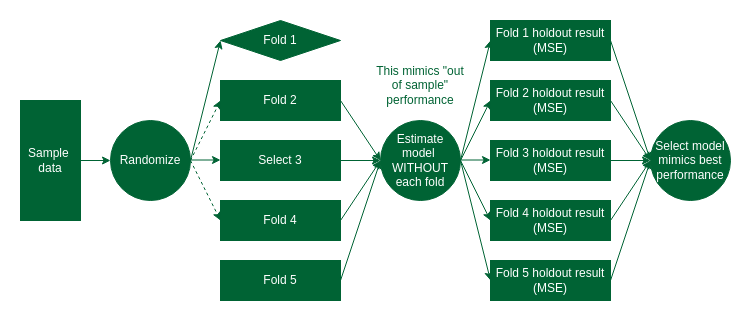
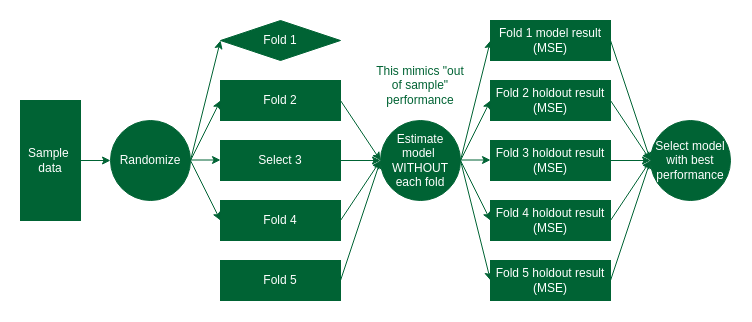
- <mxCell id="15" value="Fold&amp;nbsp;1 holdout result&lt;div&gt;(MSE)&lt;/div&gt;" style="rounded=0;whiteSpace=wrap;html=1;fillColor=#006334;fontColor=#ffffff;strokeColor=#006334;" vertex="1" parent="1"><mxGeometry x="490" y="20" width="120" height="40" as="geometry" /></mxCell>
+ <mxCell id="15" value="Fold&amp;nbsp;1 model result&lt;div&gt;(MSE)&lt;/div&gt;" style="rounded=0;whiteSpace=wrap;html=1;fillColor=#006334;fontColor=#ffffff;strokeColor=#006334;" vertex="1" parent="1"><mxGeometry x="490" y="20" width="120" height="40" as="geometry" /></mxCell>
- <mxCell id="11" value="" style="endArrow=classic;html=1;rounded=0;entryX=0;entryY=0.5;entryDx=0;entryDy=0;exitX=1;exitY=0.5;exitDx=0;exitDy=0;fillColor=#006334;strokeColor=#006334;dashed=1;" edge="1" parent="1" source="3" target="5"><mxGeometry width="50" height="50" relative="1" as="geometry"><mxPoint x="100" y="180" as="sourcePoint" /><mxPoint x="130" y="180" as="targetPoint" /></mxGeometry></mxCell>
+ <mxCell id="11" value="" style="endArrow=classic;html=1;rounded=0;entryX=0;entryY=0.5;entryDx=0;entryDy=0;exitX=1;exitY=0.5;exitDx=0;exitDy=0;fillColor=#006334;strokeColor=#006334;" edge="1" parent="1" source="3" target="5"><mxGeometry width="50" height="50" relative="1" as="geometry"><mxPoint x="100" y="180" as="sourcePoint" /><mxPoint x="130" y="180" as="targetPoint" /></mxGeometry></mxCell>
- <mxCell id="29" value="Select model mimics best performance" style="ellipse;whiteSpace=wrap;html=1;aspect=fixed;fillColor=#006334;fontColor=#ffffff;strokeColor=#006334;" vertex="1" parent="1"><mxGeometry x="650" y="120" width="80" height="80" as="geometry" /></mxCell>
+ <mxCell id="29" value="Select model with best performance" style="ellipse;whiteSpace=wrap;html=1;aspect=fixed;fillColor=#006334;fontColor=#ffffff;strokeColor=#006334;" vertex="1" parent="1"><mxGeometry x="650" y="120" width="80" height="80" as="geometry" /></mxCell>
- <mxCell id="13" value="" style="endArrow=classic;html=1;rounded=0;entryX=0;entryY=0.5;entryDx=0;entryDy=0;exitX=1;exitY=0.5;exitDx=0;exitDy=0;fillColor=#006334;strokeColor=#006334;dashed=1;" edge="1" parent="1" source="3" target="7"><mxGeometry width="50" height="50" relative="1" as="geometry"><mxPoint x="120" y="200" as="sourcePoint" /><mxPoint x="150" y="200" as="targetPoint" /></mxGeometry></mxCell>
+ <mxCell id="13" value="" style="endArrow=classic;html=1;rounded=0;entryX=0;entryY=0.5;entryDx=0;entryDy=0;exitX=1;exitY=0.5;exitDx=0;exitDy=0;fillColor=#006334;strokeColor=#006334;" edge="1" parent="1" source="3" target="7"><mxGeometry width="50" height="50" relative="1" as="geometry"><mxPoint x="120" y="200" as="sourcePoint" /><mxPoint x="150" y="200" as="targetPoint" /></mxGeometry></mxCell>
